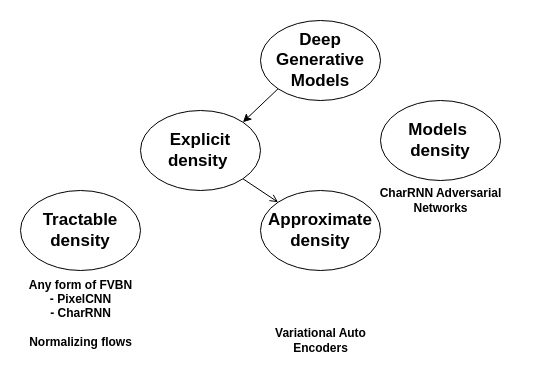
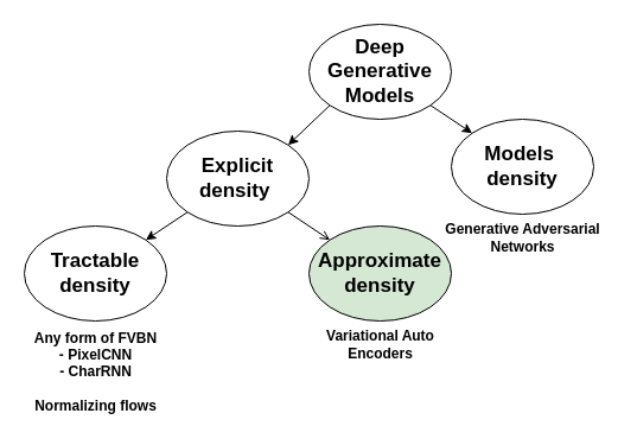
+ <mxCell id="9" style="edgeStyle=none;rounded=0;orthogonalLoop=1;jettySize=auto;html=1;exitX=1;exitY=1;exitDx=0;exitDy=0;entryX=0;entryY=0;entryDx=0;entryDy=0;" edge="1" parent="1" source="10" target="4"><mxGeometry relative="1" as="geometry" /></mxCell>
+ <mxCell id="5" style="edgeStyle=none;rounded=0;orthogonalLoop=1;jettySize=auto;html=1;exitX=0;exitY=1;exitDx=0;exitDy=0;entryX=1;entryY=0;entryDx=0;entryDy=0;" edge="1" parent="1" source="7" target="2"><mxGeometry relative="1" as="geometry" /></mxCell>
- <mxCell id="13" value="CharRNN Adversarial&lt;br&gt;Networks" style="text;html=1;align=center;verticalAlign=middle;resizable=0;points=[];autosize=1;strokeColor=none;fillColor=none;fontStyle=1" vertex="1" parent="1"><mxGeometry x="365" y="185" width="150" height="30" as="geometry" /></mxCell>
+ <mxCell id="13" value="Generative Adversarial&lt;br&gt;Networks" style="text;html=1;align=center;verticalAlign=middle;resizable=0;points=[];autosize=1;strokeColor=none;fillColor=none;fontStyle=1" vertex="1" parent="1"><mxGeometry x="365" y="185" width="150" height="30" as="geometry" /></mxCell>
- <mxCell id="3" value="Approximate density" style="ellipse;whiteSpace=wrap;html=1;fontStyle=1;fontSize=17;" vertex="1" parent="1"><mxGeometry x="260" y="190" width="120" height="80" as="geometry" /></mxCell>
+ <mxCell id="3" value="Approximate density" style="ellipse;whiteSpace=wrap;html=1;fontStyle=1;fontSize=17;fillColor=#d5e8d4;" vertex="1" parent="1"><mxGeometry x="260" y="190" width="120" height="80" as="geometry" /></mxCell>
- <mxCell id="12" value="Variational Auto&lt;br&gt;Encoders" style="text;html=1;align=center;verticalAlign=middle;resizable=0;points=[];autosize=1;strokeColor=none;fillColor=none;fontStyle=1" vertex="1" parent="1"><mxGeometry x="265" y="325" width="110" height="30" as="geometry" /></mxCell>
+ <mxCell id="12" value="Variational Auto&lt;br&gt;Encoders" style="text;html=1;align=center;verticalAlign=middle;resizable=0;points=[];autosize=1;strokeColor=none;fillColor=none;fontStyle=1" vertex="1" parent="1"><mxGeometry x="265" y="275" width="110" height="30" as="geometry" /></mxCell>
